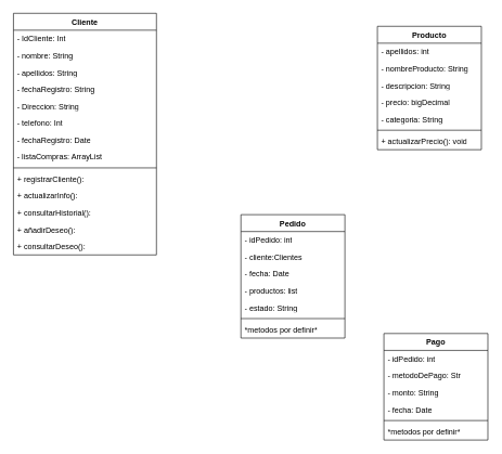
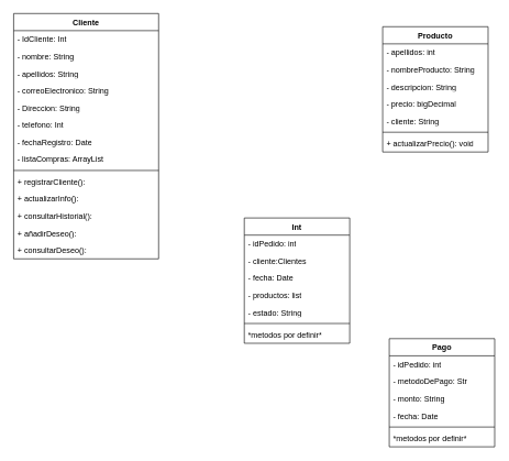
- <mxCell id="6" value="- fechaRegistro: String" style="text;strokeColor=none;fillColor=none;align=left;verticalAlign=top;spacingLeft=4;spacingRight=4;overflow=hidden;rotatable=0;points=[[0,0.5],[1,0.5]];portConstraint=eastwest;whiteSpace=wrap;html=1;" parent="2" vertex="1"><mxGeometry y="104" width="220" height="26" as="geometry" /></mxCell>
+ <mxCell id="6" value="- correoElectronico: String" style="text;strokeColor=none;fillColor=none;align=left;verticalAlign=top;spacingLeft=4;spacingRight=4;overflow=hidden;rotatable=0;points=[[0,0.5],[1,0.5]];portConstraint=eastwest;whiteSpace=wrap;html=1;" parent="2" vertex="1"><mxGeometry y="104" width="220" height="26" as="geometry" /></mxCell>
- <mxCell id="22" value="- categoria: String" style="text;strokeColor=none;fillColor=none;align=left;verticalAlign=top;spacingLeft=4;spacingRight=4;overflow=hidden;rotatable=0;points=[[0,0.5],[1,0.5]];portConstraint=eastwest;whiteSpace=wrap;html=1;" parent="17" vertex="1"><mxGeometry y="130" width="160" height="26" as="geometry" /></mxCell>
+ <mxCell id="22" value="- cliente: String" style="text;strokeColor=none;fillColor=none;align=left;verticalAlign=top;spacingLeft=4;spacingRight=4;overflow=hidden;rotatable=0;points=[[0,0.5],[1,0.5]];portConstraint=eastwest;whiteSpace=wrap;html=1;" parent="17" vertex="1"><mxGeometry y="130" width="160" height="26" as="geometry" /></mxCell>
- <mxCell id="25" value="Pedido" style="swimlane;fontStyle=1;align=center;verticalAlign=top;childLayout=stackLayout;horizontal=1;startSize=26;horizontalStack=0;resizeParent=1;resizeParentMax=0;resizeLast=0;collapsible=1;marginBottom=0;whiteSpace=wrap;html=1;" parent="1" vertex="1"><mxGeometry x="370" y="330" width="160" height="190" as="geometry" /></mxCell>
+ <mxCell id="25" value="Int" style="swimlane;fontStyle=1;align=center;verticalAlign=top;childLayout=stackLayout;horizontal=1;startSize=26;horizontalStack=0;resizeParent=1;resizeParentMax=0;resizeLast=0;collapsible=1;marginBottom=0;whiteSpace=wrap;html=1;" parent="1" vertex="1"><mxGeometry x="370" y="330" width="160" height="190" as="geometry" /></mxCell>
